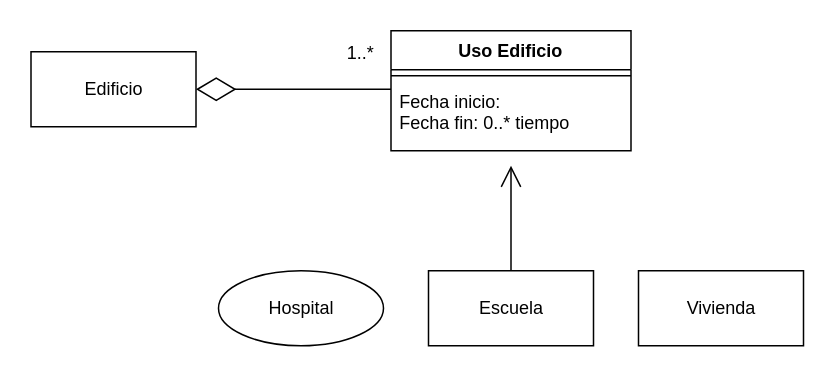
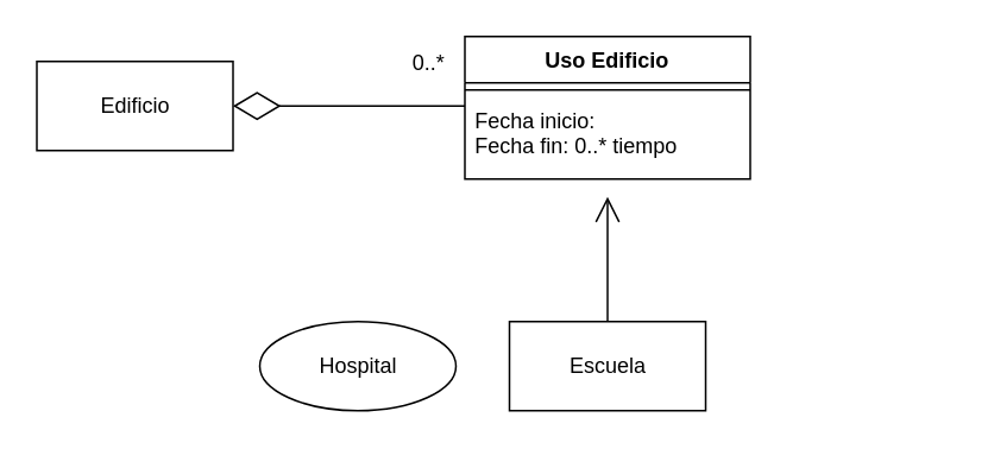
- <mxCell id="11" value="1..*" style="text;html=1;strokeColor=none;fillColor=none;align=center;verticalAlign=middle;whiteSpace=wrap;rounded=0;" vertex="1" parent="1"><mxGeometry x="210" y="20" width="60" height="30" as="geometry" /></mxCell>
+ <mxCell id="11" value="0..*" style="text;html=1;strokeColor=none;fillColor=none;align=center;verticalAlign=middle;whiteSpace=wrap;rounded=0;" vertex="1" parent="1"><mxGeometry x="210" y="20" width="60" height="30" as="geometry" /></mxCell>
- <mxCell id="8" value="Vivienda" style="html=1;" vertex="1" parent="1"><mxGeometry x="425" y="180" width="110" height="50" as="geometry" /></mxCell>
